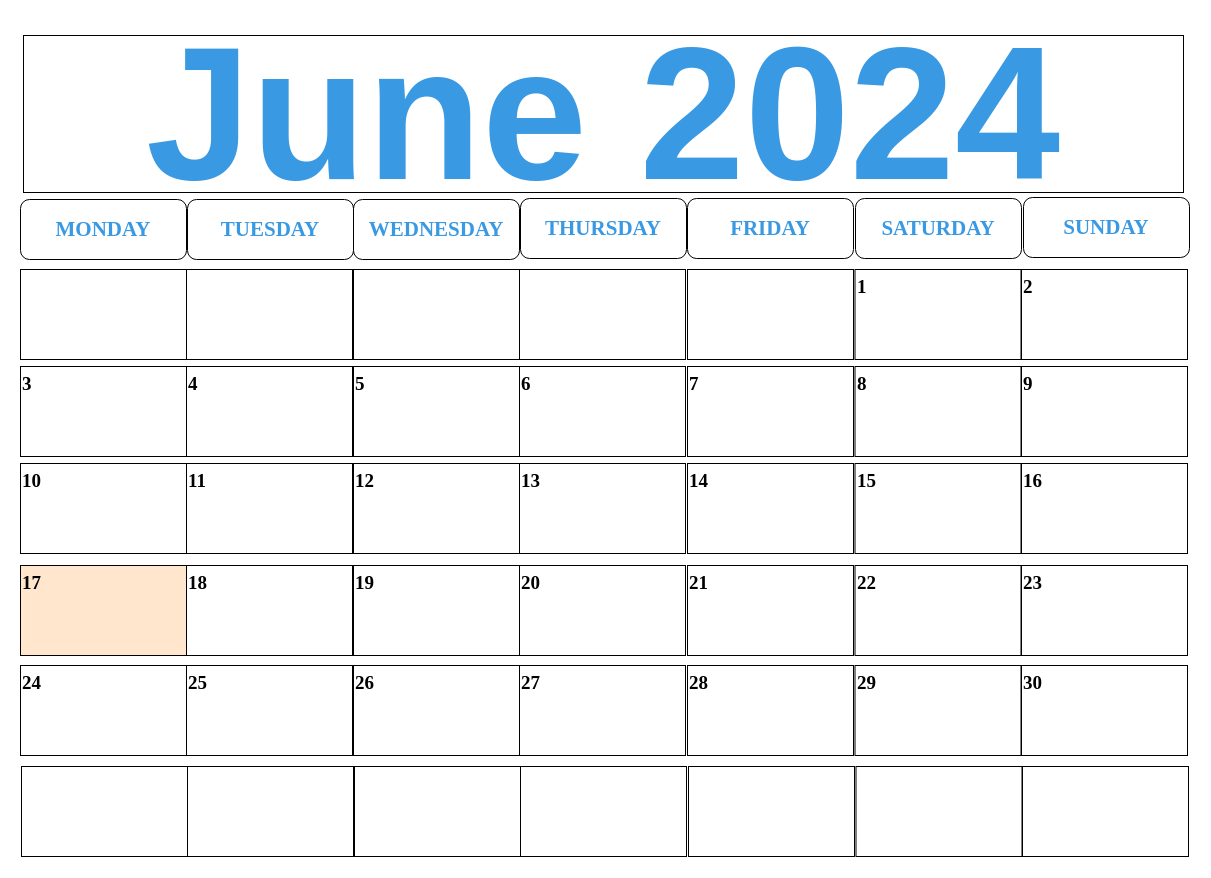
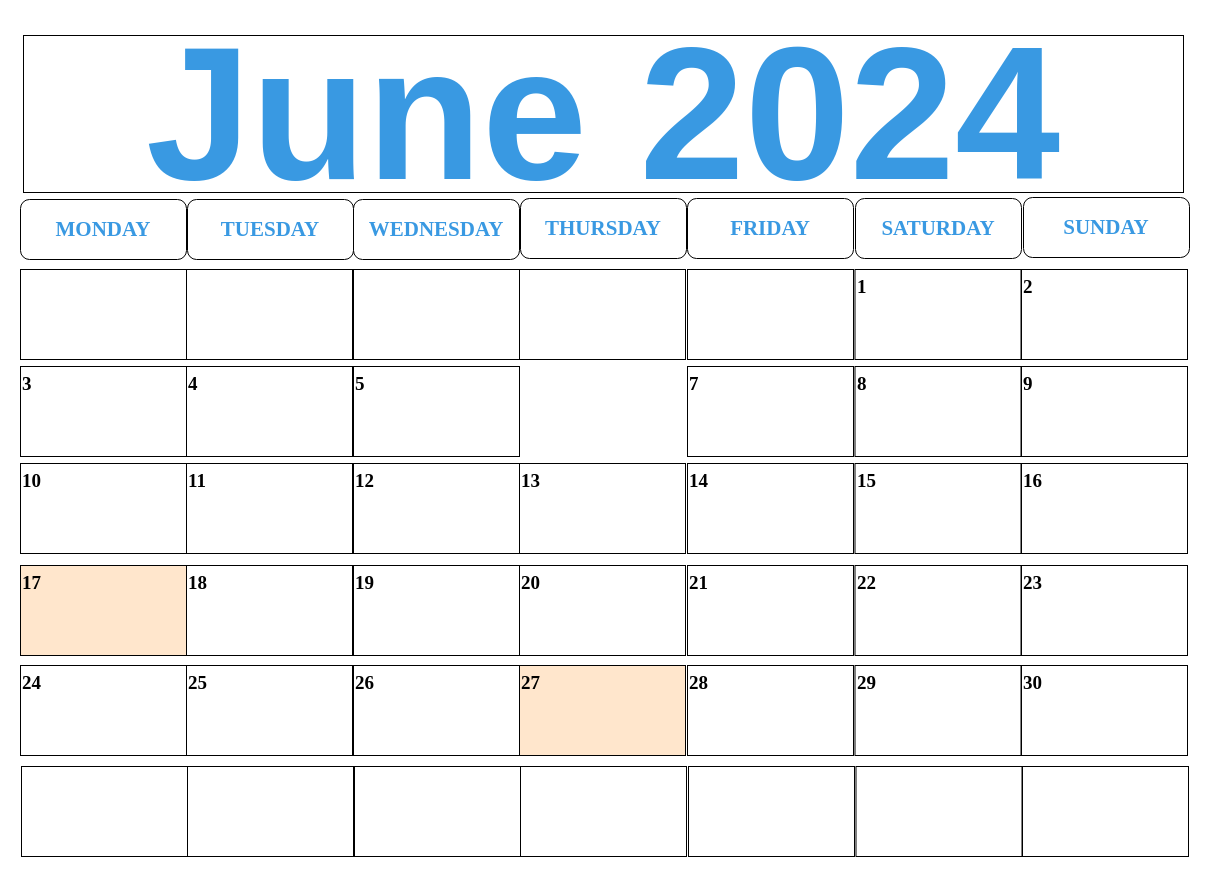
- <mxCell id="23" value="6" style="rounded=0;whiteSpace=wrap;html=1;align=left;verticalAlign=top;fontStyle=1;fontFamily=Comic Sans MS;fontSize=19;" vertex="1" parent="1"><mxGeometry x="519" y="351" width="166" height="90" as="geometry" /></mxCell>
- <mxCell id="26" value="27" style="rounded=0;whiteSpace=wrap;html=1;align=left;verticalAlign=top;fontStyle=1;fontFamily=Comic Sans MS;fontSize=19;" vertex="1" parent="1"><mxGeometry x="519" y="650" width="166" height="90" as="geometry" /></mxCell>
+ <mxCell id="26" value="27" style="rounded=0;whiteSpace=wrap;html=1;align=left;verticalAlign=top;fontStyle=1;fontFamily=Comic Sans MS;fontSize=19;fillColor=#ffe6cc;" vertex="1" parent="1"><mxGeometry x="519" y="650" width="166" height="90" as="geometry" /></mxCell>
